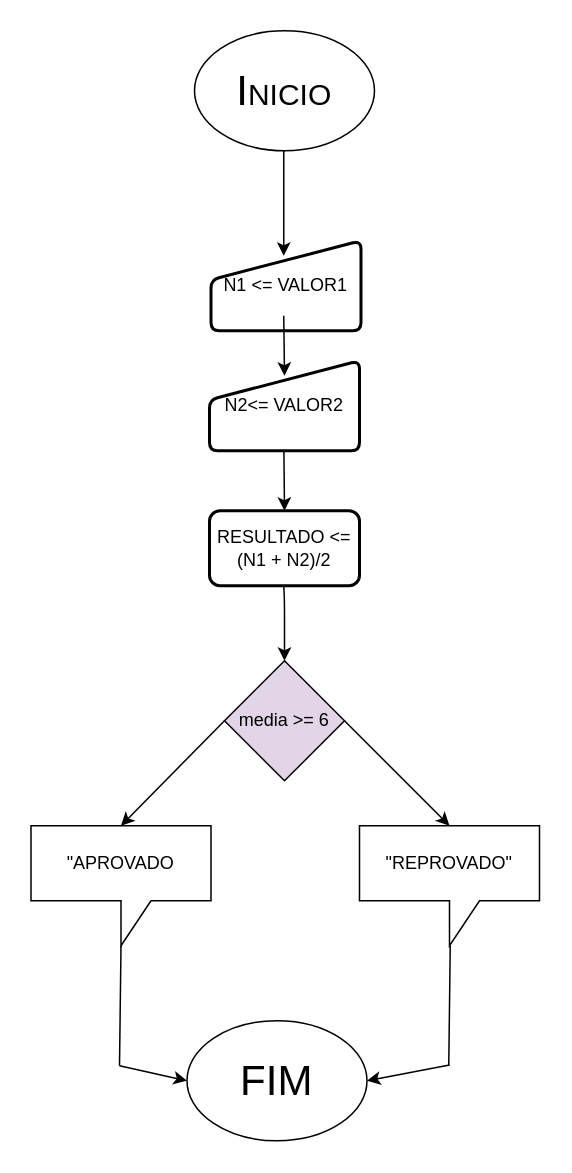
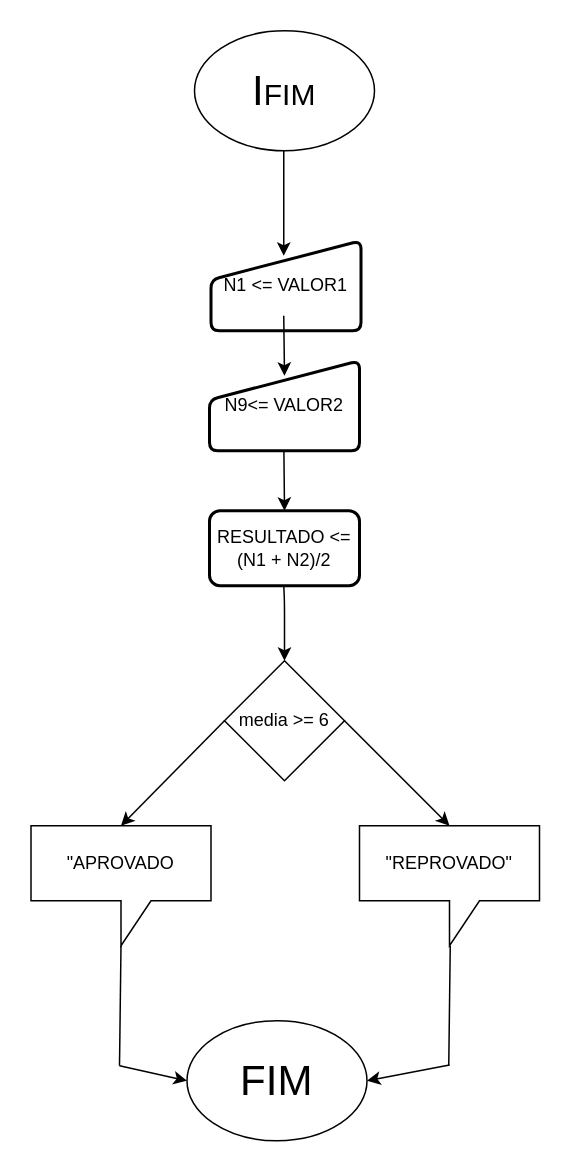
- <mxCell id="2" value="&lt;font style=&quot;font-size: 28px&quot;&gt;I&lt;/font&gt;&lt;font style=&quot;font-size: 20px&quot;&gt;NICIO&lt;/font&gt;" style="ellipse;whiteSpace=wrap;html=1;" vertex="1" parent="1"><mxGeometry x="129" y="20" width="120" height="80" as="geometry" /></mxCell>
+ <mxCell id="2" value="&lt;font style=&quot;font-size: 28px&quot;&gt;I&lt;/font&gt;&lt;font style=&quot;font-size: 20px&quot;&gt;FIM&lt;/font&gt;" style="ellipse;whiteSpace=wrap;html=1;" vertex="1" parent="1"><mxGeometry x="129" y="20" width="120" height="80" as="geometry" /></mxCell>
- <mxCell id="10" value="N2&amp;lt;= VALOR2" style="html=1;strokeWidth=2;shape=manualInput;whiteSpace=wrap;rounded=1;size=26;arcSize=11;" vertex="1" parent="1"><mxGeometry x="139" y="240" width="100" height="60" as="geometry" /></mxCell>
+ <mxCell id="10" value="N9&amp;lt;= VALOR2" style="html=1;strokeWidth=2;shape=manualInput;whiteSpace=wrap;rounded=1;size=26;arcSize=11;" vertex="1" parent="1"><mxGeometry x="139" y="240" width="100" height="60" as="geometry" /></mxCell>
- <mxCell id="12" value="media &amp;gt;= 6" style="rhombus;whiteSpace=wrap;html=1;fillColor=#e1d5e7;" vertex="1" parent="1"><mxGeometry x="149" y="440" width="80" height="80" as="geometry" /></mxCell>
+ <mxCell id="12" value="media &amp;gt;= 6" style="rhombus;whiteSpace=wrap;html=1;" vertex="1" parent="1"><mxGeometry x="149" y="440" width="80" height="80" as="geometry" /></mxCell>
